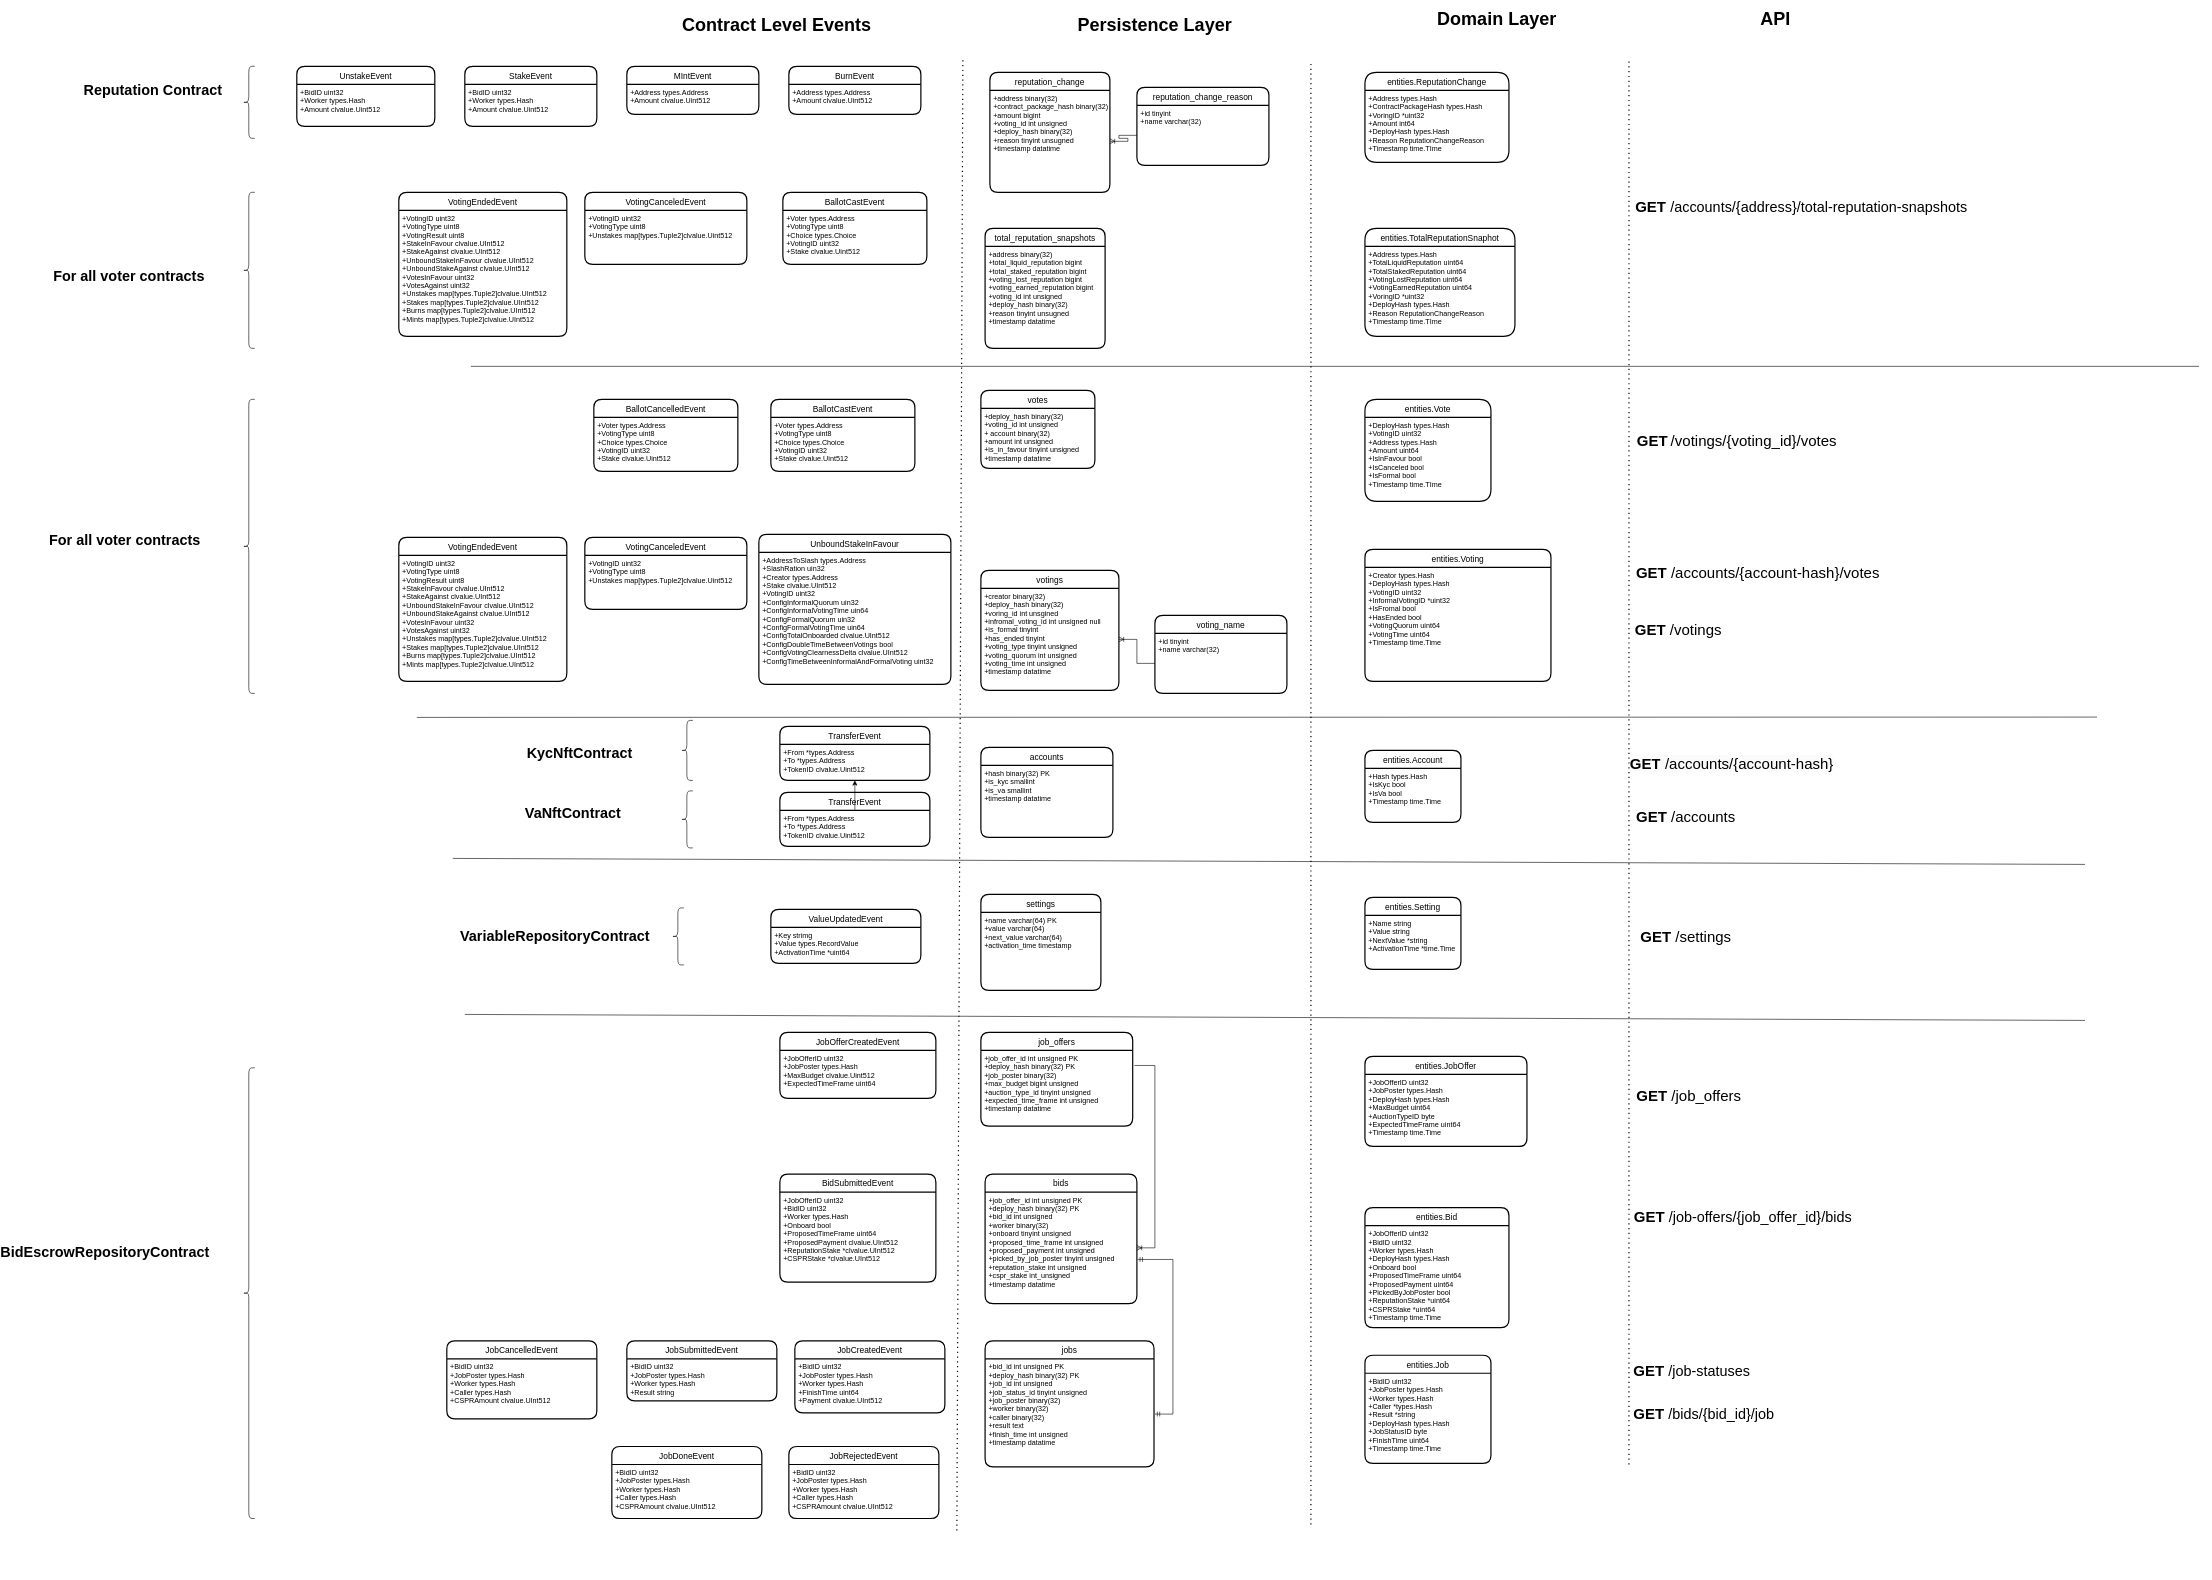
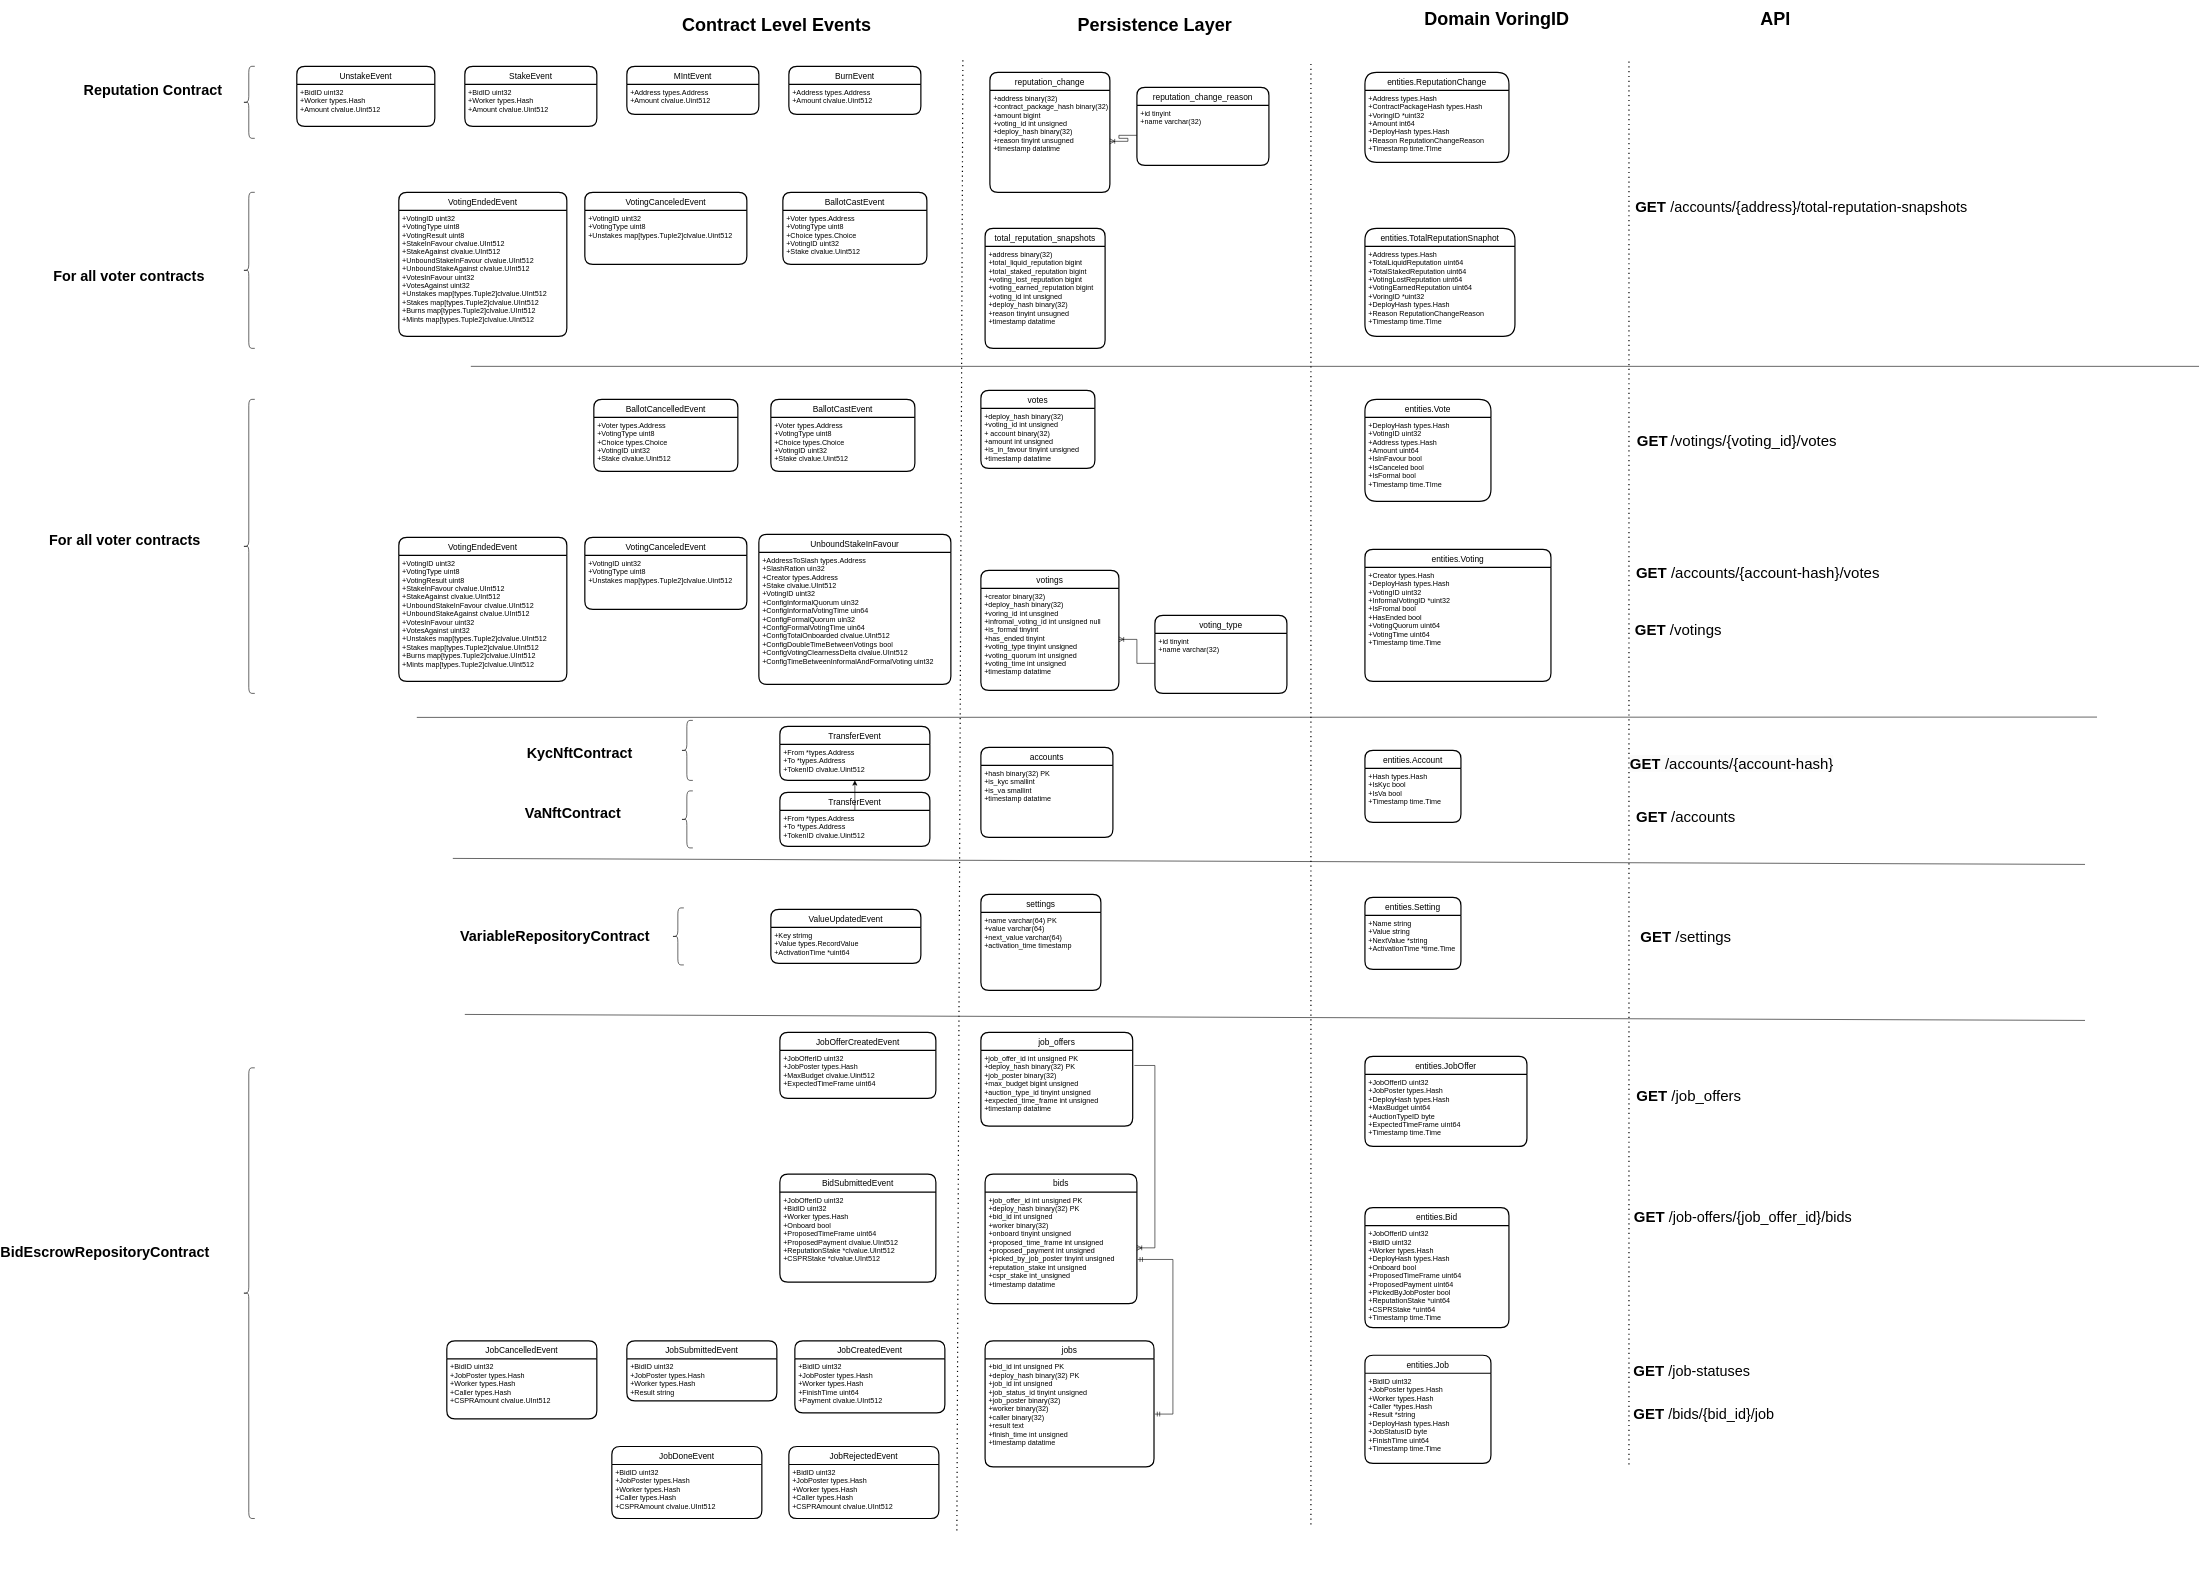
- <mxCell id="14" value="&lt;font style=&quot;font-size: 30px;&quot;&gt;&lt;b&gt;Domain Layer&lt;/b&gt;&lt;/font&gt;" style="text;html=1;strokeColor=none;fillColor=none;align=center;verticalAlign=middle;whiteSpace=wrap;rounded=0;" parent="1" vertex="1"><mxGeometry y="20" width="440" height="20" as="geometry" x="2170" /></mxCell>
+ <mxCell id="14" value="&lt;font style=&quot;font-size: 30px;&quot;&gt;&lt;b&gt;Domain VoringID&lt;/b&gt;&lt;/font&gt;" style="text;html=1;strokeColor=none;fillColor=none;align=center;verticalAlign=middle;whiteSpace=wrap;rounded=0;" parent="1" vertex="1"><mxGeometry y="20" width="440" height="20" as="geometry" x="2170" /></mxCell>
- <mxCell id="40" value="voting_name" style="swimlane;childLayout=stackLayout;horizontal=1;startSize=30;horizontalStack=0;rounded=1;fontSize=14;fontStyle=0;strokeWidth=2;resizeParent=0;resizeLast=1;shadow=0;dashed=0;align=center;" parent="1" vertex="1"><mxGeometry x="1820" y="1025" width="220" height="130" as="geometry" /></mxCell>
+ <mxCell id="40" value="voting_type" style="swimlane;childLayout=stackLayout;horizontal=1;startSize=30;horizontalStack=0;rounded=1;fontSize=14;fontStyle=0;strokeWidth=2;resizeParent=0;resizeLast=1;shadow=0;dashed=0;align=center;" parent="1" vertex="1"><mxGeometry x="1820" y="1025" width="220" height="130" as="geometry" /></mxCell>
